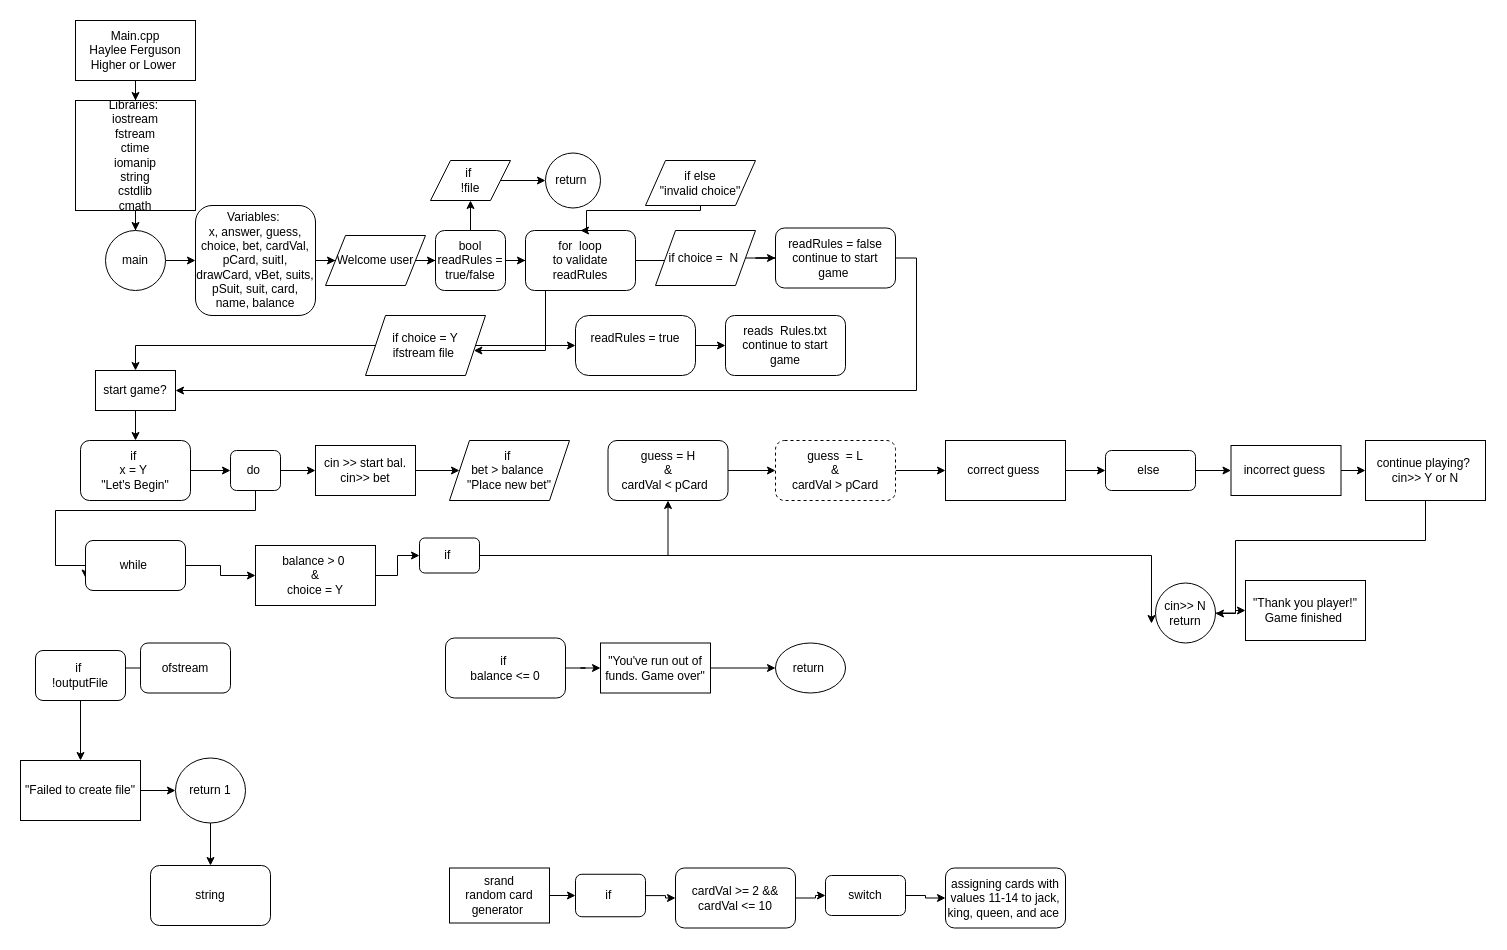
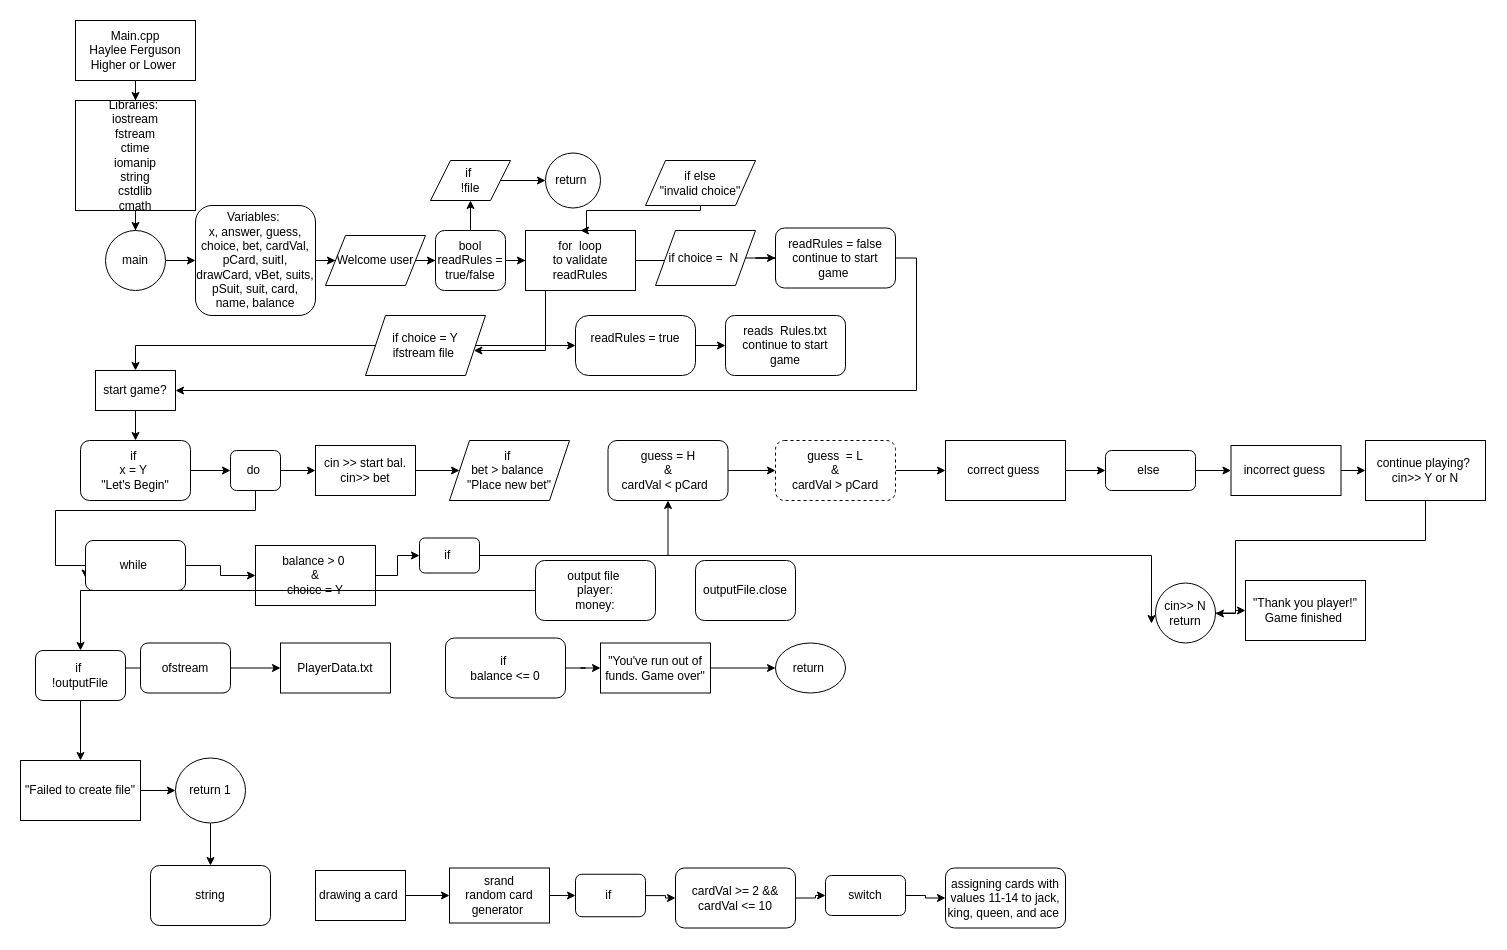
- <mxCell id="17" value="for &amp;nbsp;loop&lt;br&gt;to validate readRules" style="rounded=1;whiteSpace=wrap;html=1;" parent="1" vertex="1"><mxGeometry x="525" y="230" width="110" height="60" as="geometry" /></mxCell>
+ <mxCell id="17" value="for &amp;nbsp;loop&lt;br&gt;to validate readRules" style="whiteSpace=wrap;html=1;rounded=0;" parent="1" vertex="1"><mxGeometry x="525" y="230" width="110" height="60" as="geometry" /></mxCell>
+ <mxCell id="87" style="edgeStyle=orthogonalEdgeStyle;rounded=0;orthogonalLoop=1;jettySize=auto;html=1;entryX=0.5;entryY=0;entryDx=0;entryDy=0;" edge="1" parent="1" source="88" target="82"><mxGeometry relative="1" as="geometry" /></mxCell>
+ <mxCell id="88" value="output file&amp;nbsp;&lt;br&gt;player:&lt;br&gt;money:" style="rounded=1;whiteSpace=wrap;html=1;" parent="1" vertex="1"><mxGeometry x="535" y="560" width="120" height="60" as="geometry" /></mxCell>
+ <mxCell id="89" value="outputFile.close" style="rounded=1;whiteSpace=wrap;html=1;" parent="1" vertex="1"><mxGeometry x="695" y="560" width="100" height="60" as="geometry" /></mxCell>
+ <mxCell id="77" value="" style="edgeStyle=orthogonalEdgeStyle;rounded=0;orthogonalLoop=1;jettySize=auto;html=1;" parent="1" source="79" target="80" edge="1"><mxGeometry relative="1" as="geometry" /></mxCell>
+ <mxCell id="80" value="PlayerData.txt" style="rounded=0;whiteSpace=wrap;html=1;" parent="1" vertex="1"><mxGeometry x="280" y="642.5" width="110" height="50" as="geometry" /></mxCell>
+ <mxCell id="55" value="drawing a card&amp;nbsp;" style="rounded=0;whiteSpace=wrap;html=1;" parent="1" vertex="1"><mxGeometry x="315" y="870" width="90" height="50" as="geometry" /></mxCell>
+ <mxCell id="54" value="" style="edgeStyle=orthogonalEdgeStyle;rounded=0;orthogonalLoop=1;jettySize=auto;html=1;" edge="1" parent="1" source="55" target="44"><mxGeometry relative="1" as="geometry" /></mxCell>
